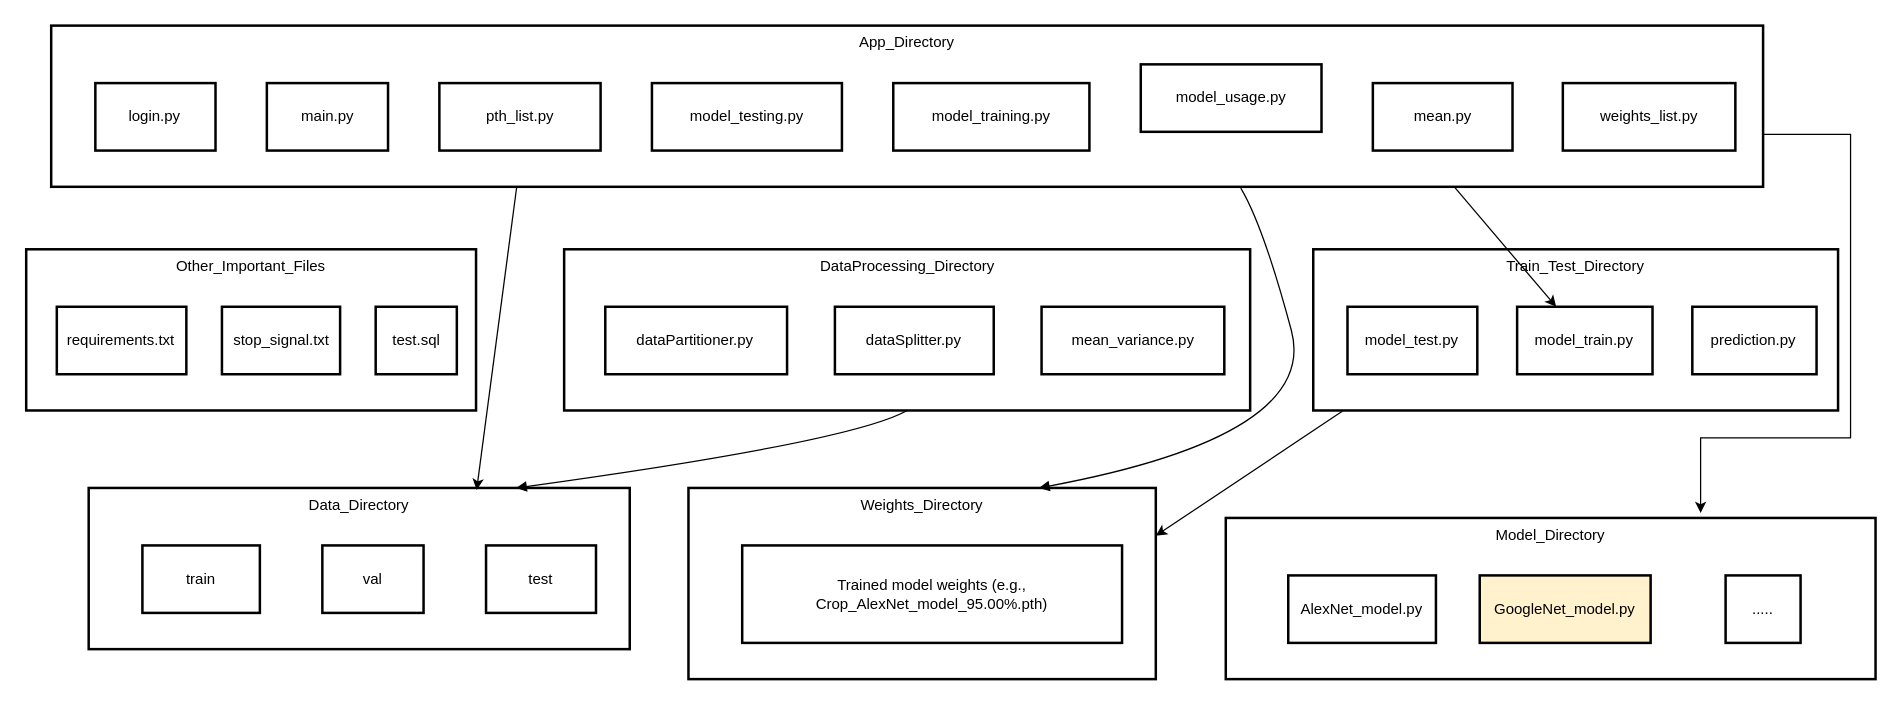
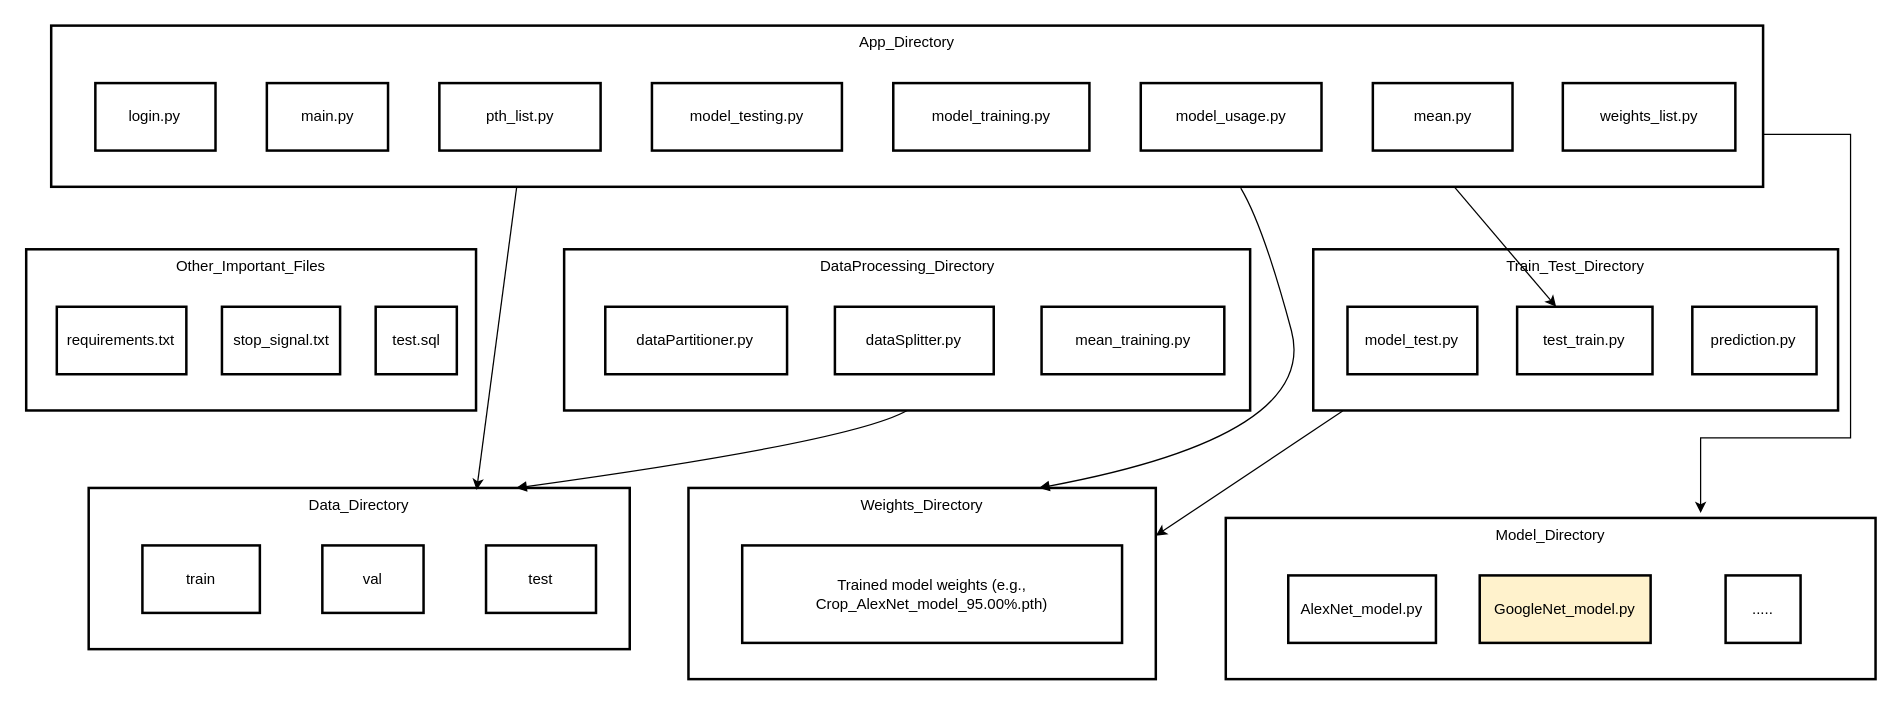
- <mxCell id="31" value="model_usage.py" style="whiteSpace=wrap;strokeWidth=2;" vertex="1" parent="25"><mxGeometry x="871.968" y="31" width="144.643" height="54" as="geometry" /></mxCell>
+ <mxCell id="31" value="model_usage.py" style="whiteSpace=wrap;strokeWidth=2;" vertex="1" parent="25"><mxGeometry x="871.968" y="46" width="144.643" height="54" as="geometry" /></mxCell>
- <mxCell id="19" value="mean_variance.py" style="whiteSpace=wrap;strokeWidth=2;" vertex="1" parent="16"><mxGeometry x="382.079" y="46" width="146.247" height="54" as="geometry" /></mxCell>
+ <mxCell id="19" value="mean_training.py" style="whiteSpace=wrap;strokeWidth=2;" vertex="1" parent="16"><mxGeometry x="382.079" y="46" width="146.247" height="54" as="geometry" /></mxCell>
- <mxCell id="10" value="model_train.py" style="whiteSpace=wrap;strokeWidth=2;" vertex="1" parent="8"><mxGeometry x="163.156" y="46" width="108.346" height="54" as="geometry" /></mxCell>
+ <mxCell id="10" value="test_train.py" style="whiteSpace=wrap;strokeWidth=2;" vertex="1" parent="8"><mxGeometry x="163.156" y="46" width="108.346" height="54" as="geometry" /></mxCell>
